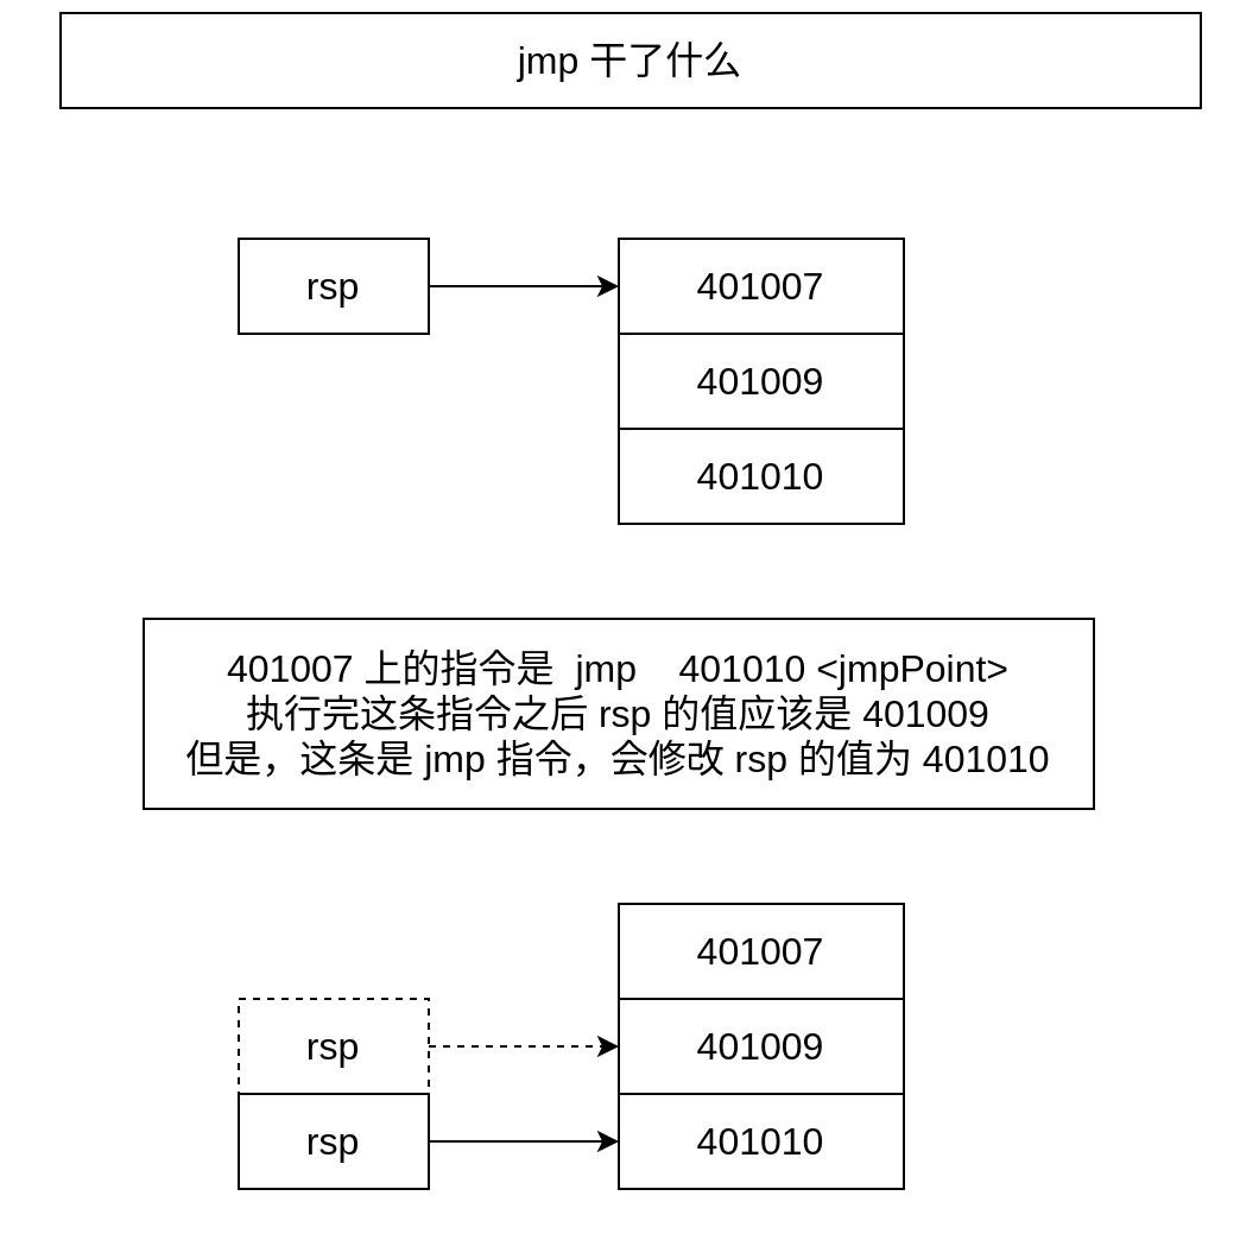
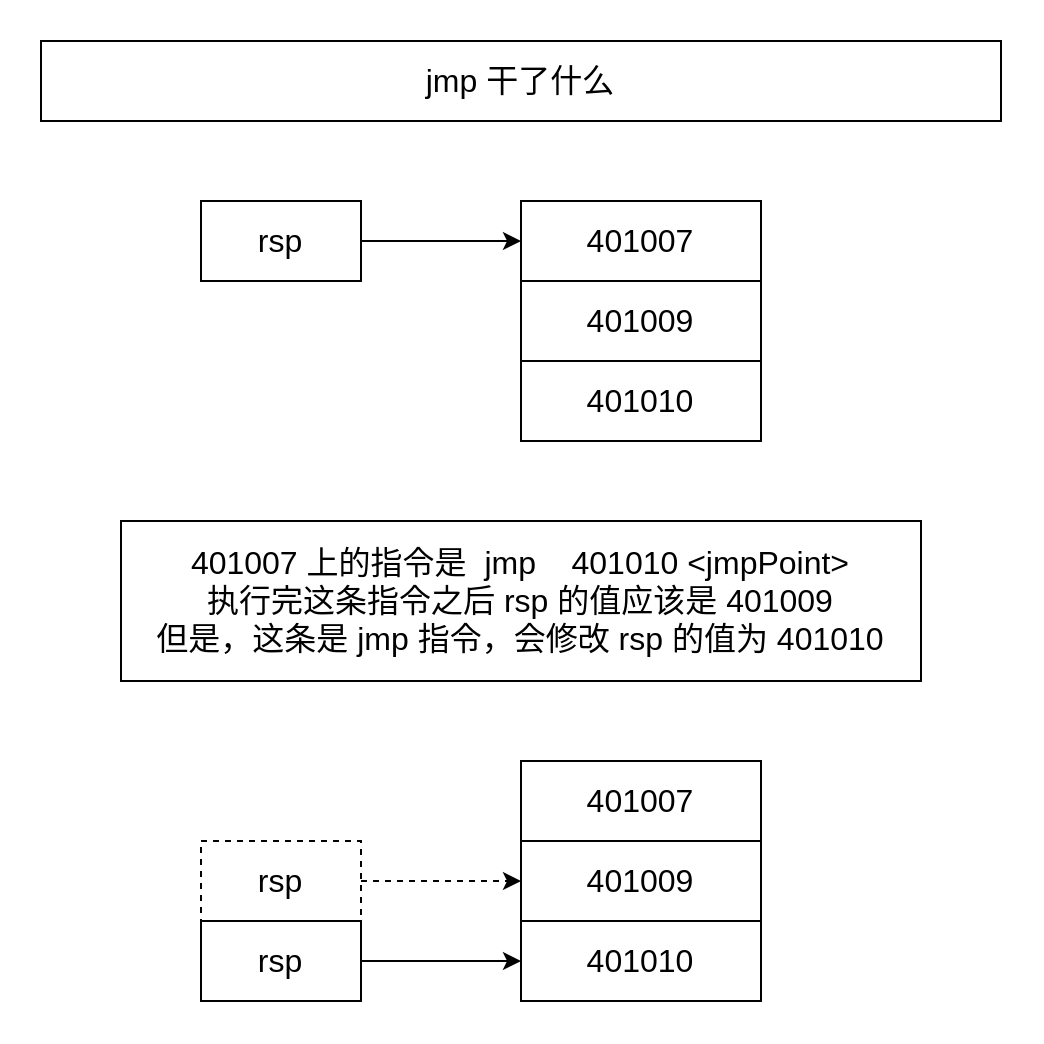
- <mxCell id="2" value="jmp 干了什么" style="rounded=0;whiteSpace=wrap;html=1;fillColor=none;fontSize=16;" parent="1" vertex="1"><mxGeometry x="25" y="5" width="480" height="40" as="geometry" /></mxCell>
+ <mxCell id="2" value="jmp 干了什么" style="rounded=0;whiteSpace=wrap;html=1;fillColor=none;fontSize=16;" parent="1" vertex="1"><mxGeometry x="20" y="20" width="480" height="40" as="geometry" /></mxCell>
